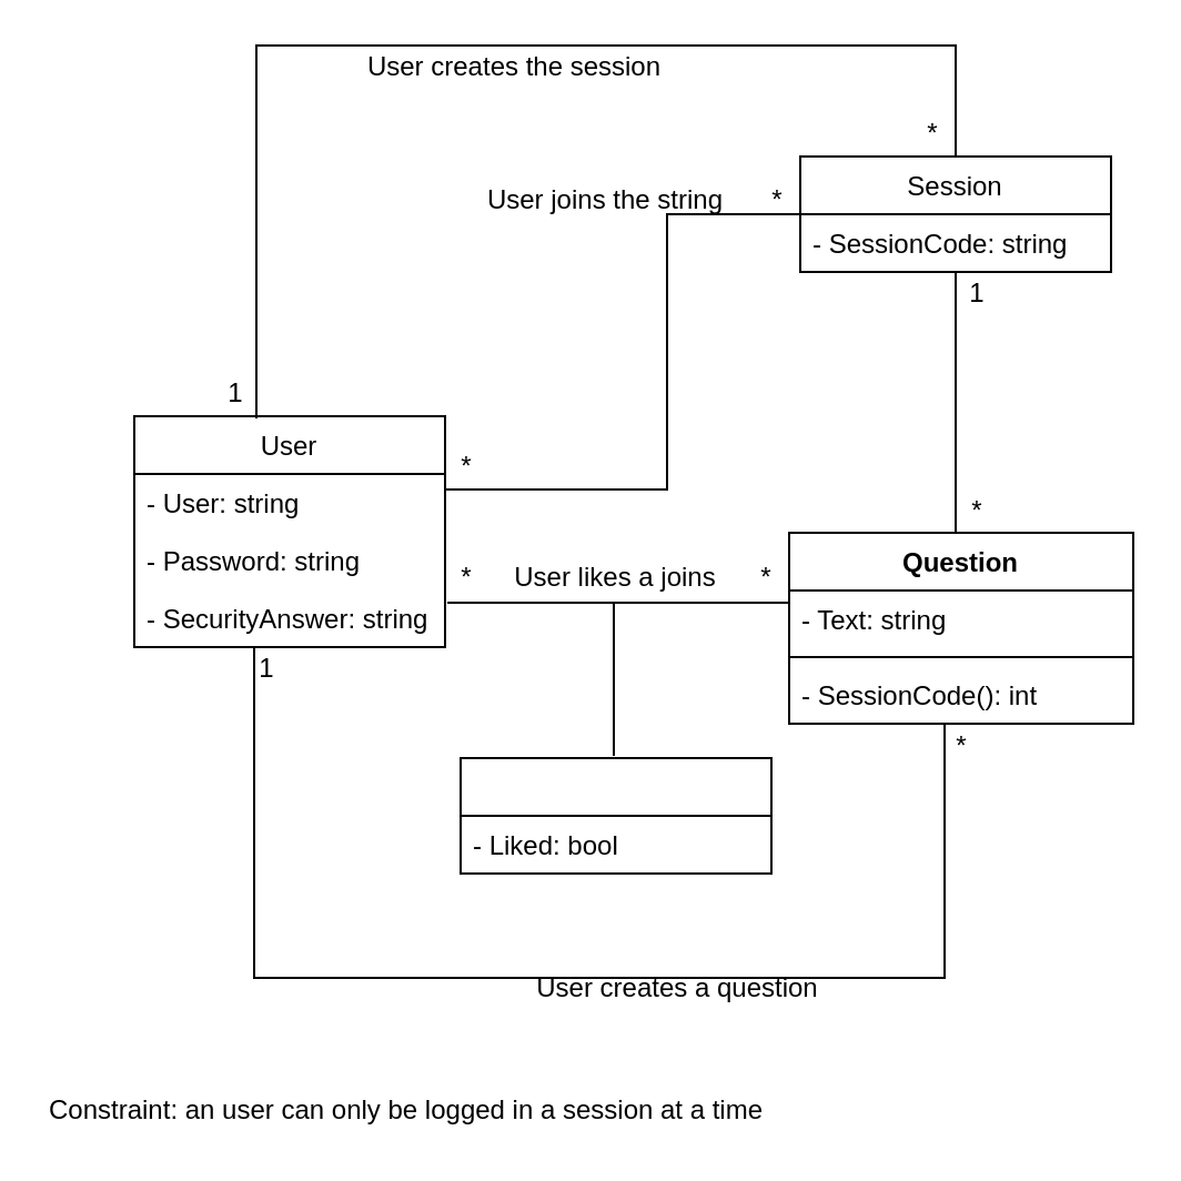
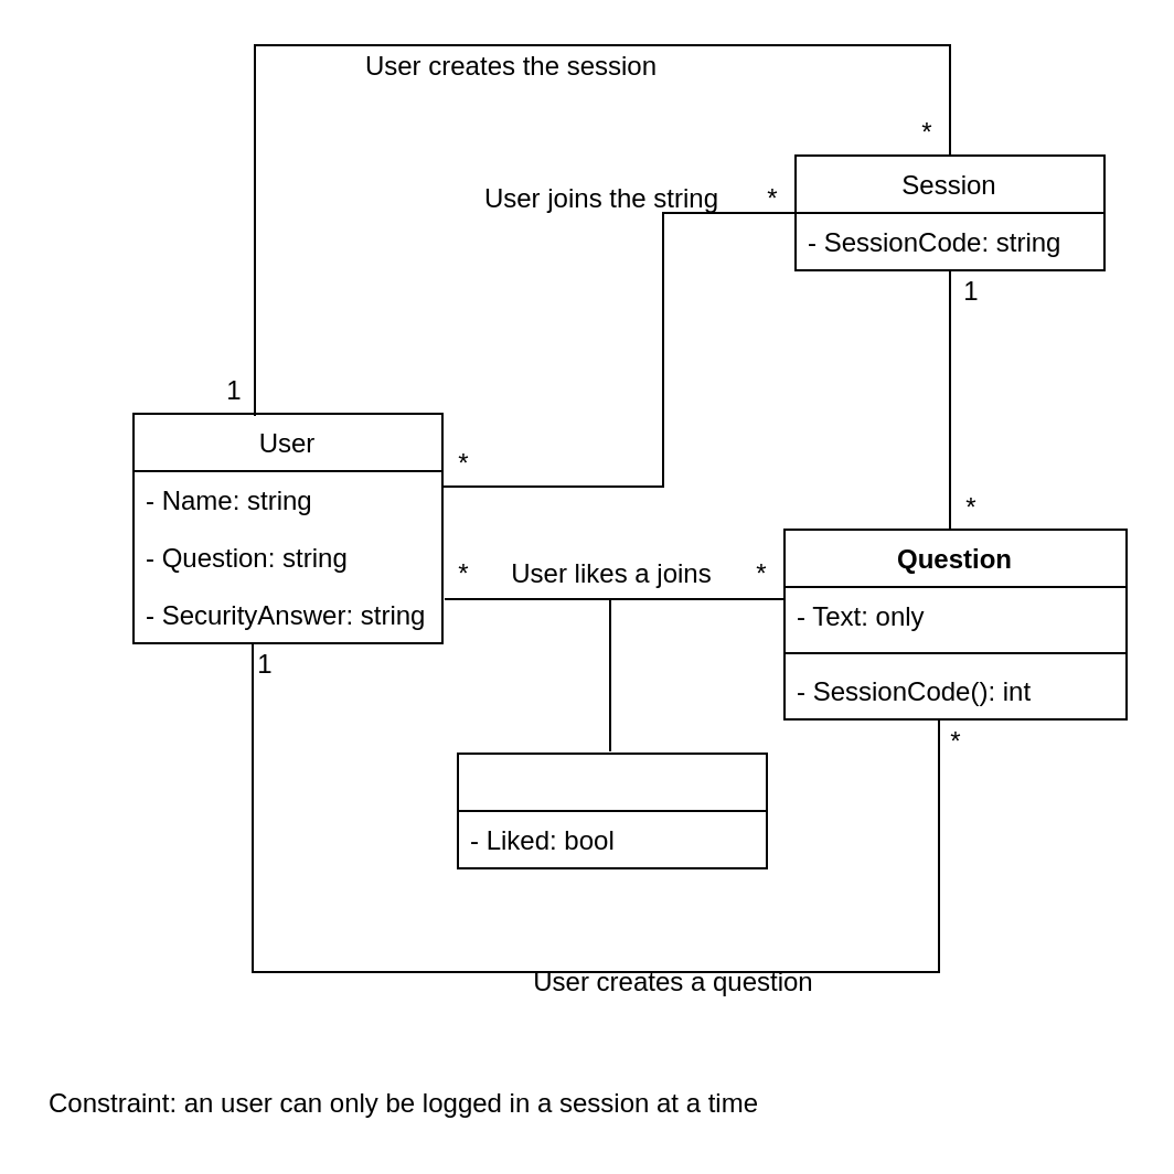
- <mxCell id="4" value="- User: string" style="text;strokeColor=none;fillColor=none;align=left;verticalAlign=top;spacingLeft=4;spacingRight=4;overflow=hidden;rotatable=0;points=[[0,0.5],[1,0.5]];portConstraint=eastwest;" parent="3" vertex="1"><mxGeometry y="26" width="140" height="26" as="geometry" /></mxCell>
+ <mxCell id="4" value="- Name: string" style="text;strokeColor=none;fillColor=none;align=left;verticalAlign=top;spacingLeft=4;spacingRight=4;overflow=hidden;rotatable=0;points=[[0,0.5],[1,0.5]];portConstraint=eastwest;" parent="3" vertex="1"><mxGeometry y="26" width="140" height="26" as="geometry" /></mxCell>
- <mxCell id="5" value="- Password: string" style="text;strokeColor=none;fillColor=none;align=left;verticalAlign=top;spacingLeft=4;spacingRight=4;overflow=hidden;rotatable=0;points=[[0,0.5],[1,0.5]];portConstraint=eastwest;" parent="3" vertex="1"><mxGeometry y="52" width="140" height="26" as="geometry" /></mxCell>
+ <mxCell id="5" value="- Question: string" style="text;strokeColor=none;fillColor=none;align=left;verticalAlign=top;spacingLeft=4;spacingRight=4;overflow=hidden;rotatable=0;points=[[0,0.5],[1,0.5]];portConstraint=eastwest;" parent="3" vertex="1"><mxGeometry y="52" width="140" height="26" as="geometry" /></mxCell>
- <mxCell id="31" value="- Text: string" style="text;strokeColor=none;fillColor=none;align=left;verticalAlign=top;spacingLeft=4;spacingRight=4;overflow=hidden;rotatable=0;points=[[0,0.5],[1,0.5]];portConstraint=eastwest;" parent="30" vertex="1"><mxGeometry y="26" width="155" height="26" as="geometry" /></mxCell>
+ <mxCell id="31" value="- Text: only" style="text;strokeColor=none;fillColor=none;align=left;verticalAlign=top;spacingLeft=4;spacingRight=4;overflow=hidden;rotatable=0;points=[[0,0.5],[1,0.5]];portConstraint=eastwest;" parent="30" vertex="1"><mxGeometry y="26" width="155" height="26" as="geometry" /></mxCell>
